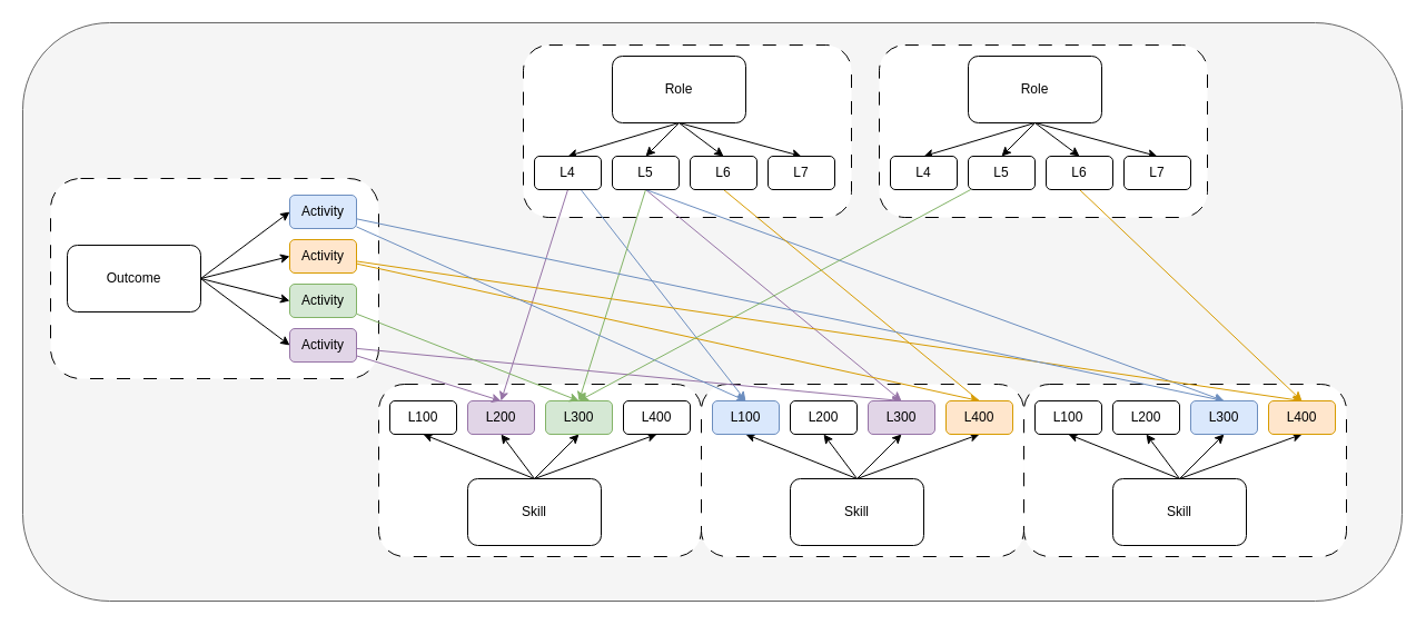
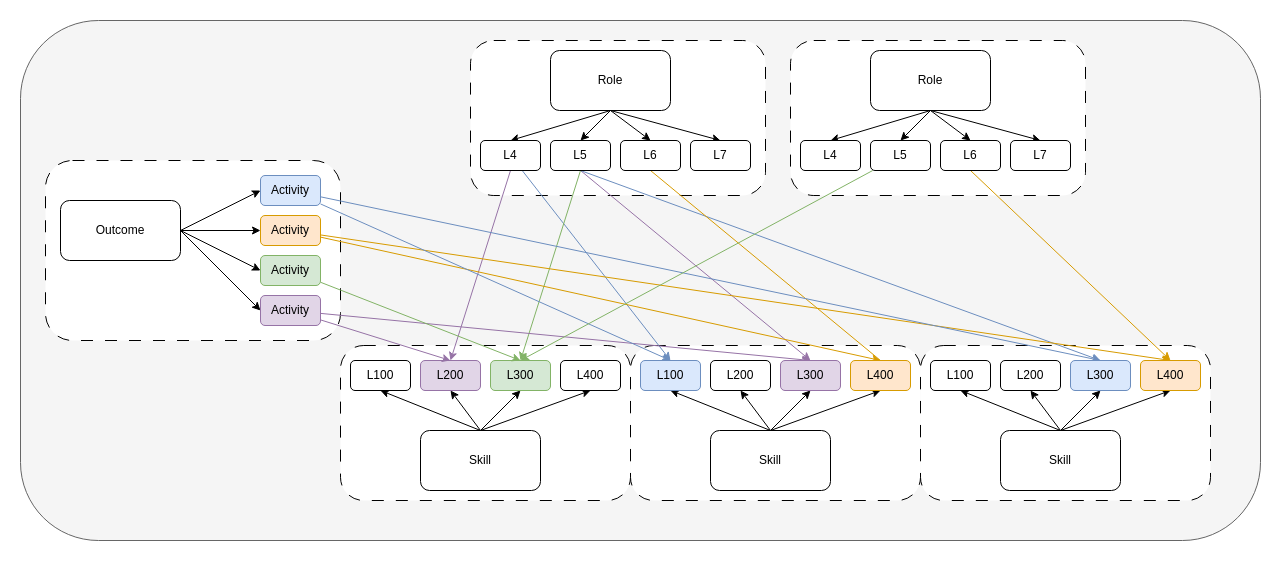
- <mxCell id="14" value="Outcome" style="rounded=1;whiteSpace=wrap;html=1;" vertex="1" parent="1"><mxGeometry x="60" y="220" width="120" height="60" as="geometry" /></mxCell>
+ <mxCell id="14" value="Outcome" style="rounded=1;whiteSpace=wrap;html=1;" vertex="1" parent="1"><mxGeometry x="60" y="200" width="120" height="60" as="geometry" /></mxCell>
